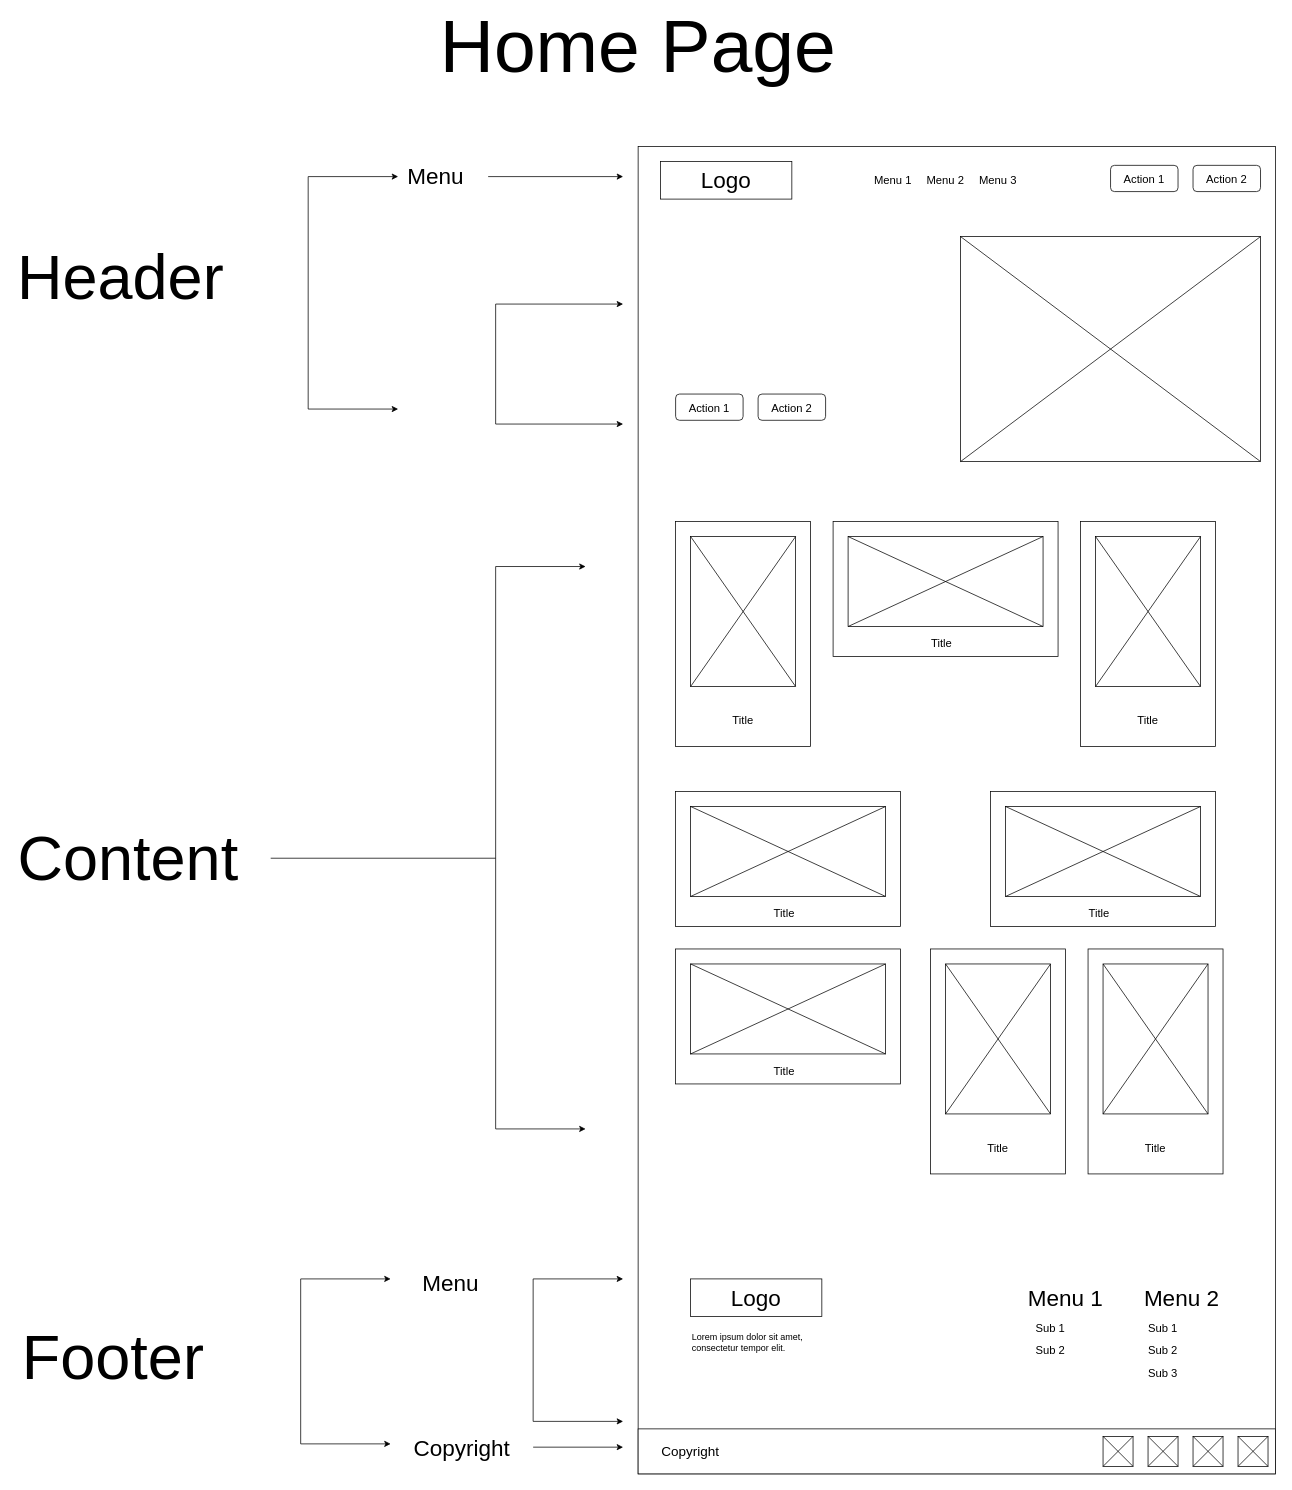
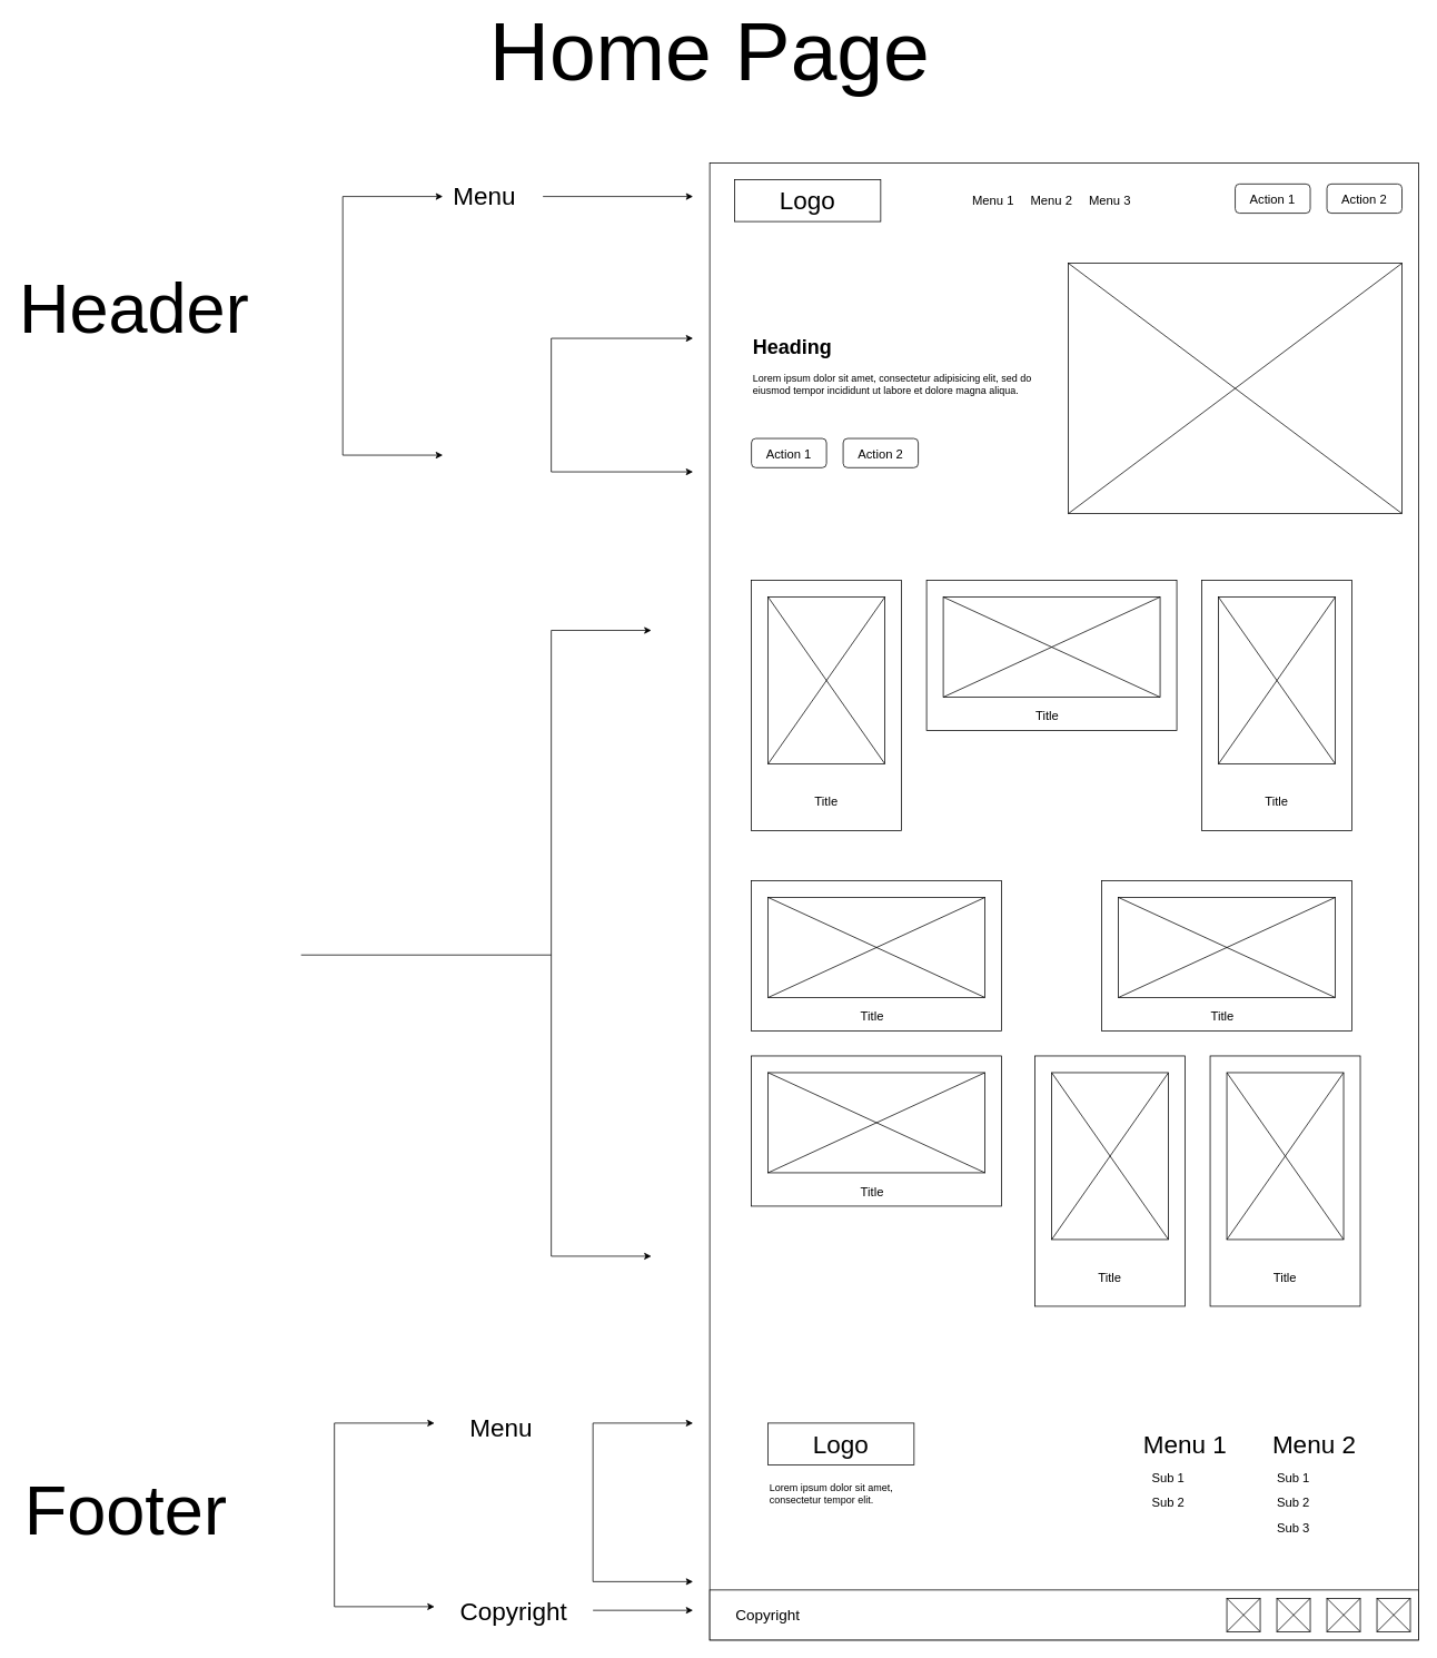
+ <mxCell id="12" value="&lt;h1 style=&quot;margin-top: 0px;&quot;&gt;Heading&lt;/h1&gt;&lt;p&gt;Lorem ipsum dolor sit amet, consectetur adipisicing elit, sed do eiusmod tempor incididunt ut labore et dolore magna aliqua.&lt;/p&gt;" style="text;html=1;whiteSpace=wrap;overflow=hidden;rounded=0;" parent="1" vertex="1"><mxGeometry x="900" y="390" width="360" height="100" as="geometry" /></mxCell>
- <mxCell id="98" value="Content" style="text;html=1;align=center;verticalAlign=middle;whiteSpace=wrap;rounded=0;fontSize=84;" parent="1" vertex="1"><mxGeometry x="20" y="1105" width="300" height="70" as="geometry" /></mxCell>
